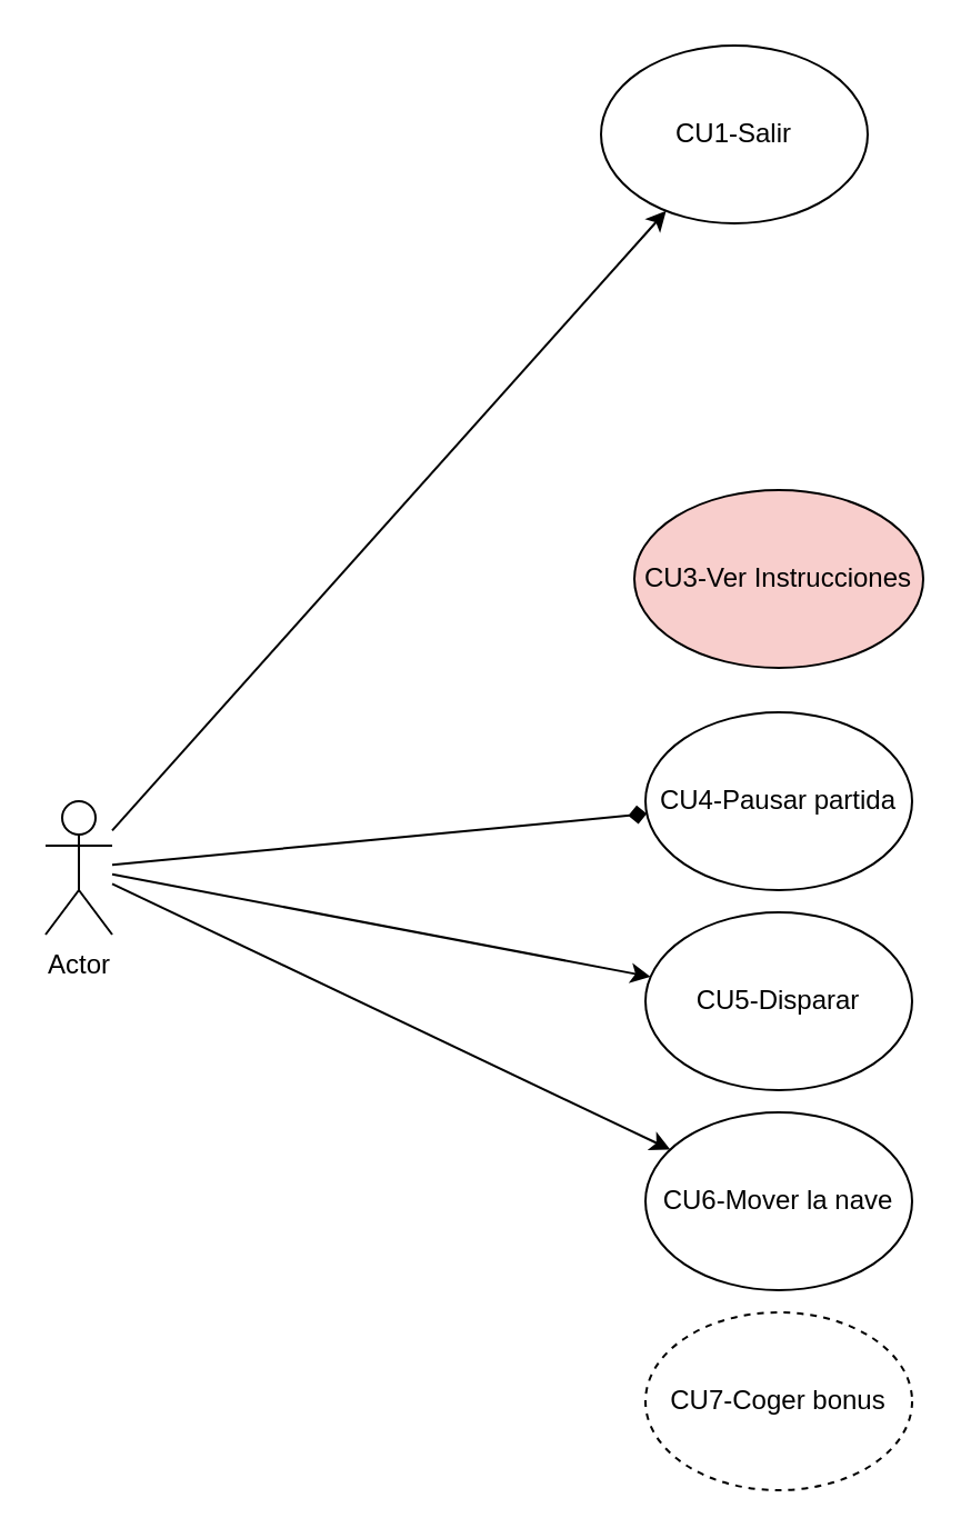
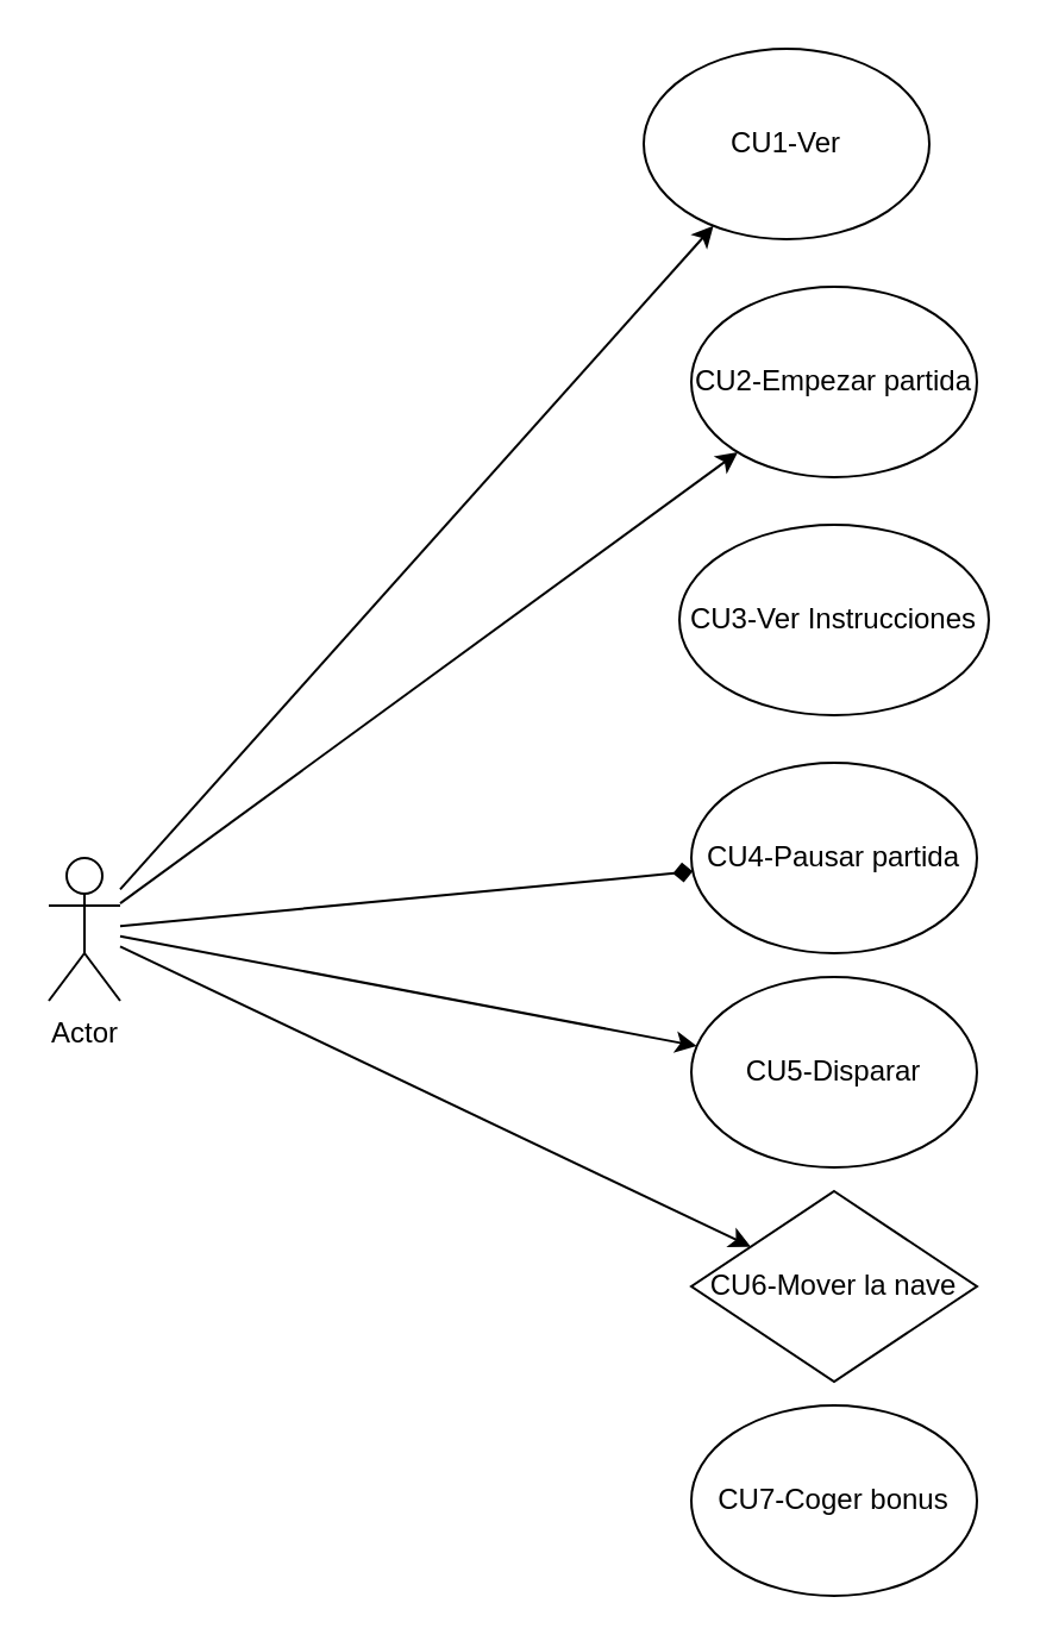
- <mxCell id="9" value="CU1-Salir" style="ellipse;whiteSpace=wrap;html=1;" vertex="1" parent="1"><mxGeometry x="270" y="20" width="120" height="80" as="geometry" /></mxCell>
+ <mxCell id="9" value="CU1-Ver" style="ellipse;whiteSpace=wrap;html=1;" vertex="1" parent="1"><mxGeometry x="270" y="20" width="120" height="80" as="geometry" /></mxCell>
+ <mxCell id="8" value="CU2-Empezar partida" style="ellipse;whiteSpace=wrap;html=1;" vertex="1" parent="1"><mxGeometry x="290" y="120" width="120" height="80" as="geometry" /></mxCell>
- <mxCell id="13" value="CU3-Ver Instrucciones" style="ellipse;whiteSpace=wrap;html=1;fillColor=#f8cecc;" vertex="1" parent="1"><mxGeometry x="285" y="220" width="130" height="80" as="geometry" /></mxCell>
+ <mxCell id="13" value="CU3-Ver Instrucciones" style="ellipse;whiteSpace=wrap;html=1;" vertex="1" parent="1"><mxGeometry x="285" y="220" width="130" height="80" as="geometry" /></mxCell>
+ <mxCell id="2" style="edgeStyle=none;rounded=0;orthogonalLoop=1;jettySize=auto;html=1;" edge="1" parent="1" source="7" target="8"><mxGeometry relative="1" as="geometry"><mxPoint x="210" y="170" as="targetPoint" /></mxGeometry></mxCell>
- <mxCell id="12" value="CU6-Mover la nave" style="ellipse;whiteSpace=wrap;html=1;" vertex="1" parent="1"><mxGeometry x="290" y="500" width="120" height="80" as="geometry" /></mxCell>
+ <mxCell id="12" value="CU6-Mover la nave" style="rhombus;whiteSpace=wrap;html=1;" vertex="1" parent="1"><mxGeometry x="290" y="500" width="120" height="80" as="geometry" /></mxCell>
- <mxCell id="14" value="CU7-Coger bonus" style="ellipse;whiteSpace=wrap;html=1;dashed=1;" vertex="1" parent="1"><mxGeometry x="290" y="590" width="120" height="80" as="geometry" /></mxCell>
+ <mxCell id="14" value="CU7-Coger bonus" style="ellipse;whiteSpace=wrap;html=1;" vertex="1" parent="1"><mxGeometry x="290" y="590" width="120" height="80" as="geometry" /></mxCell>
